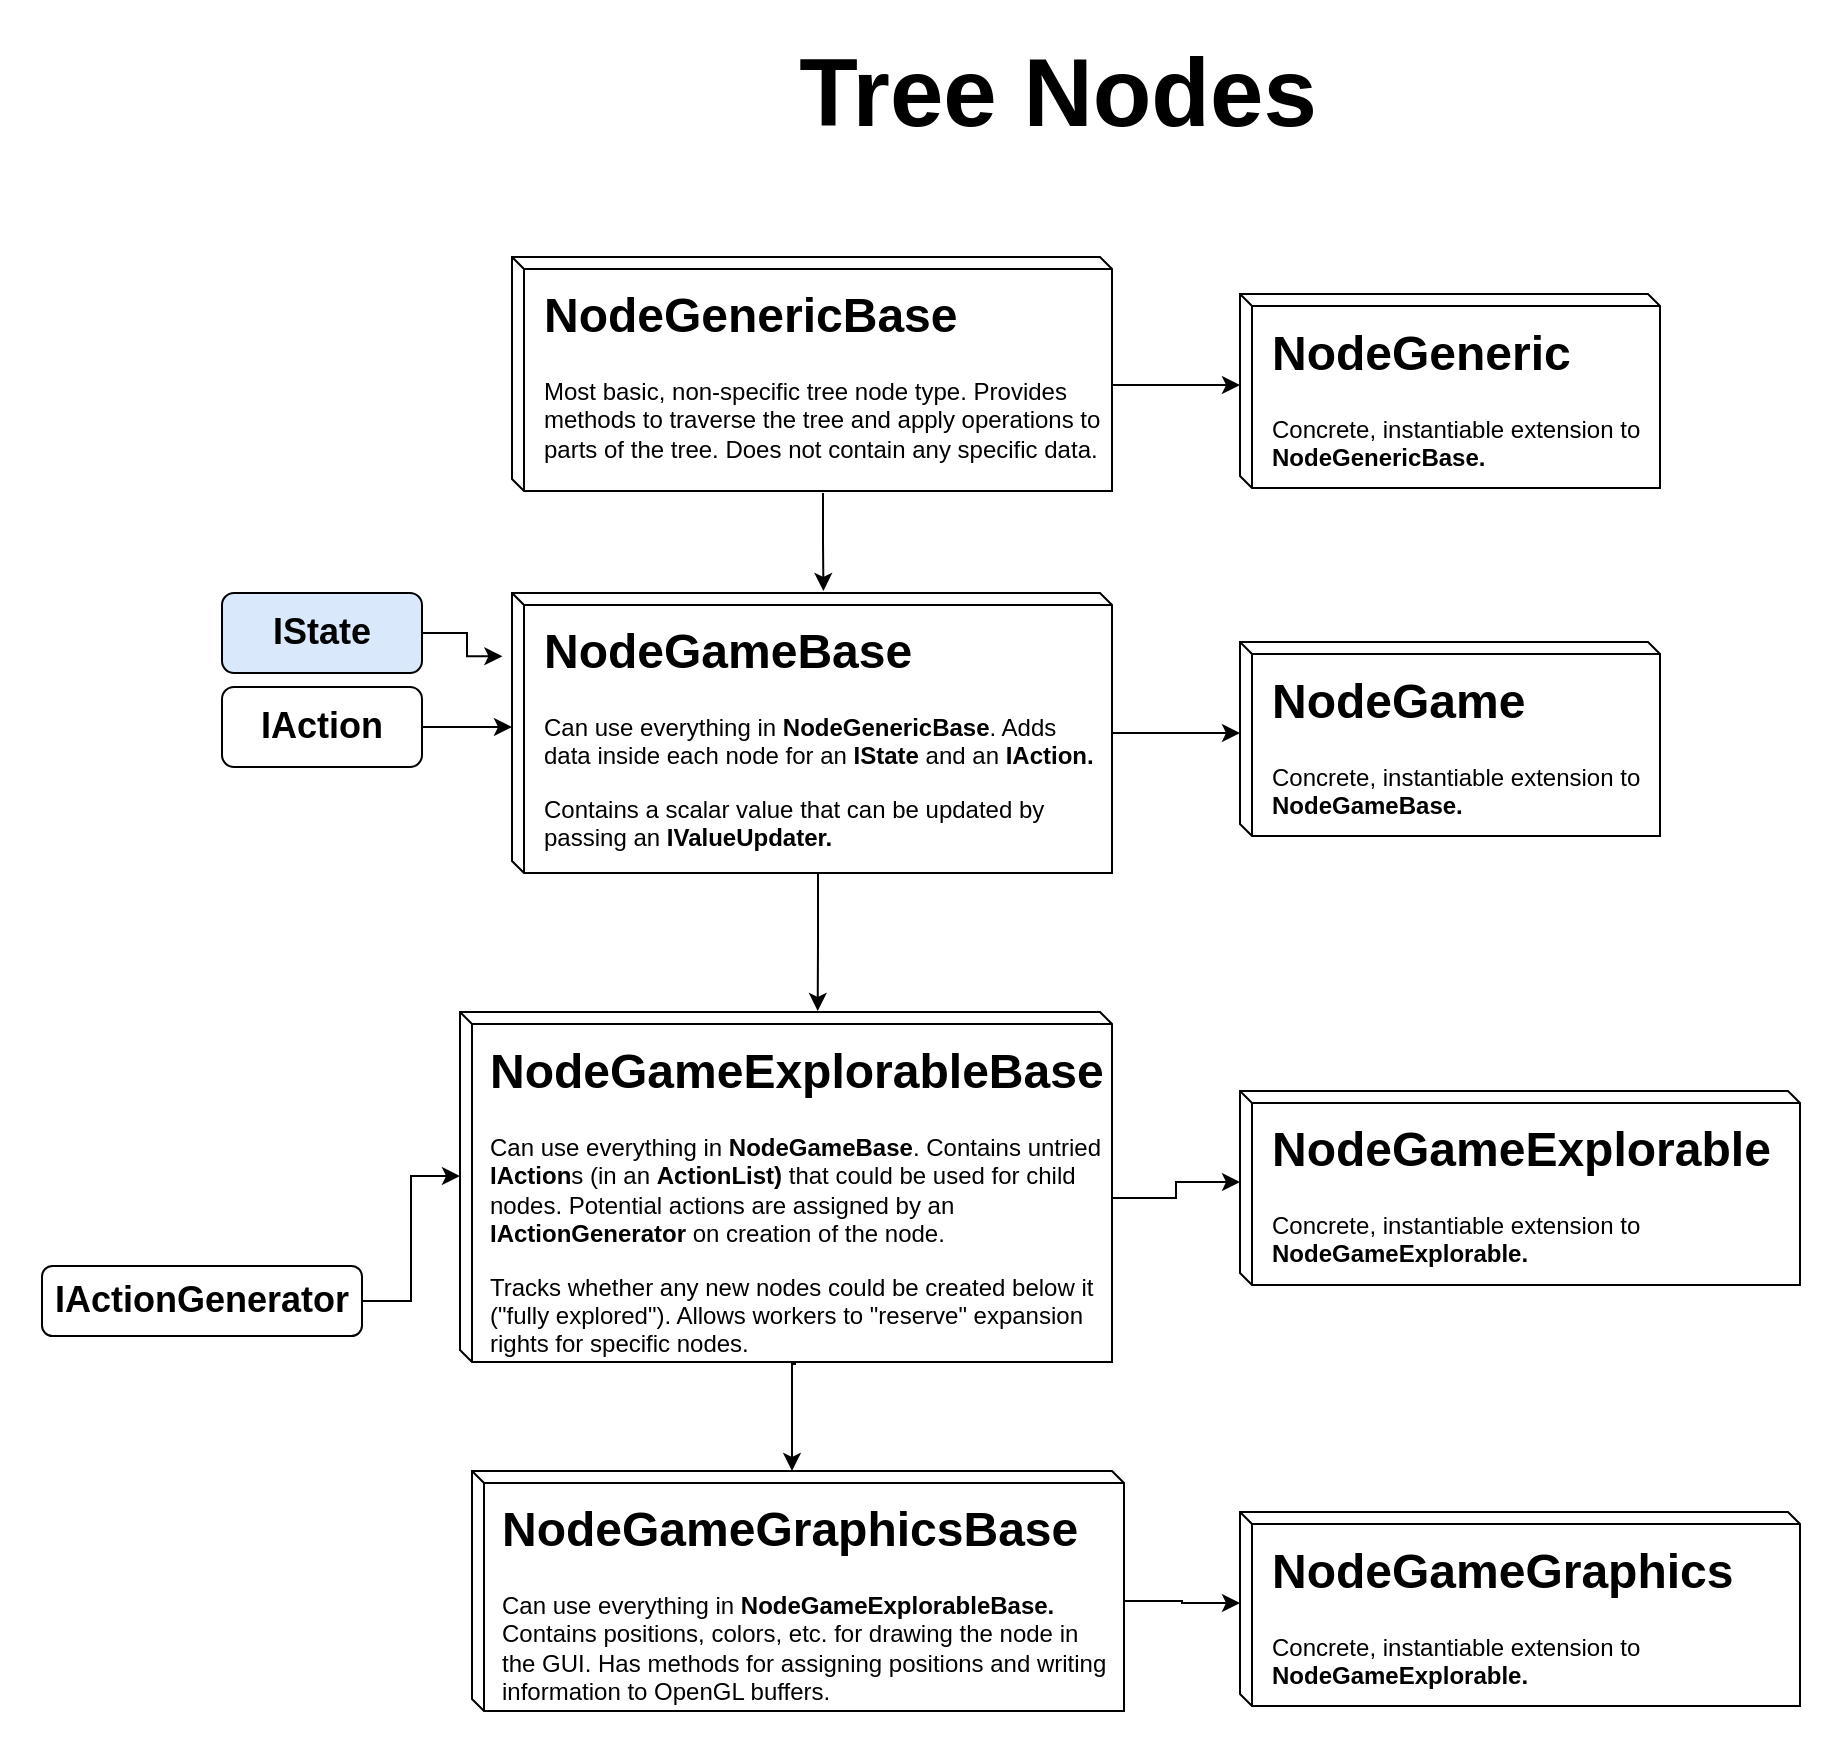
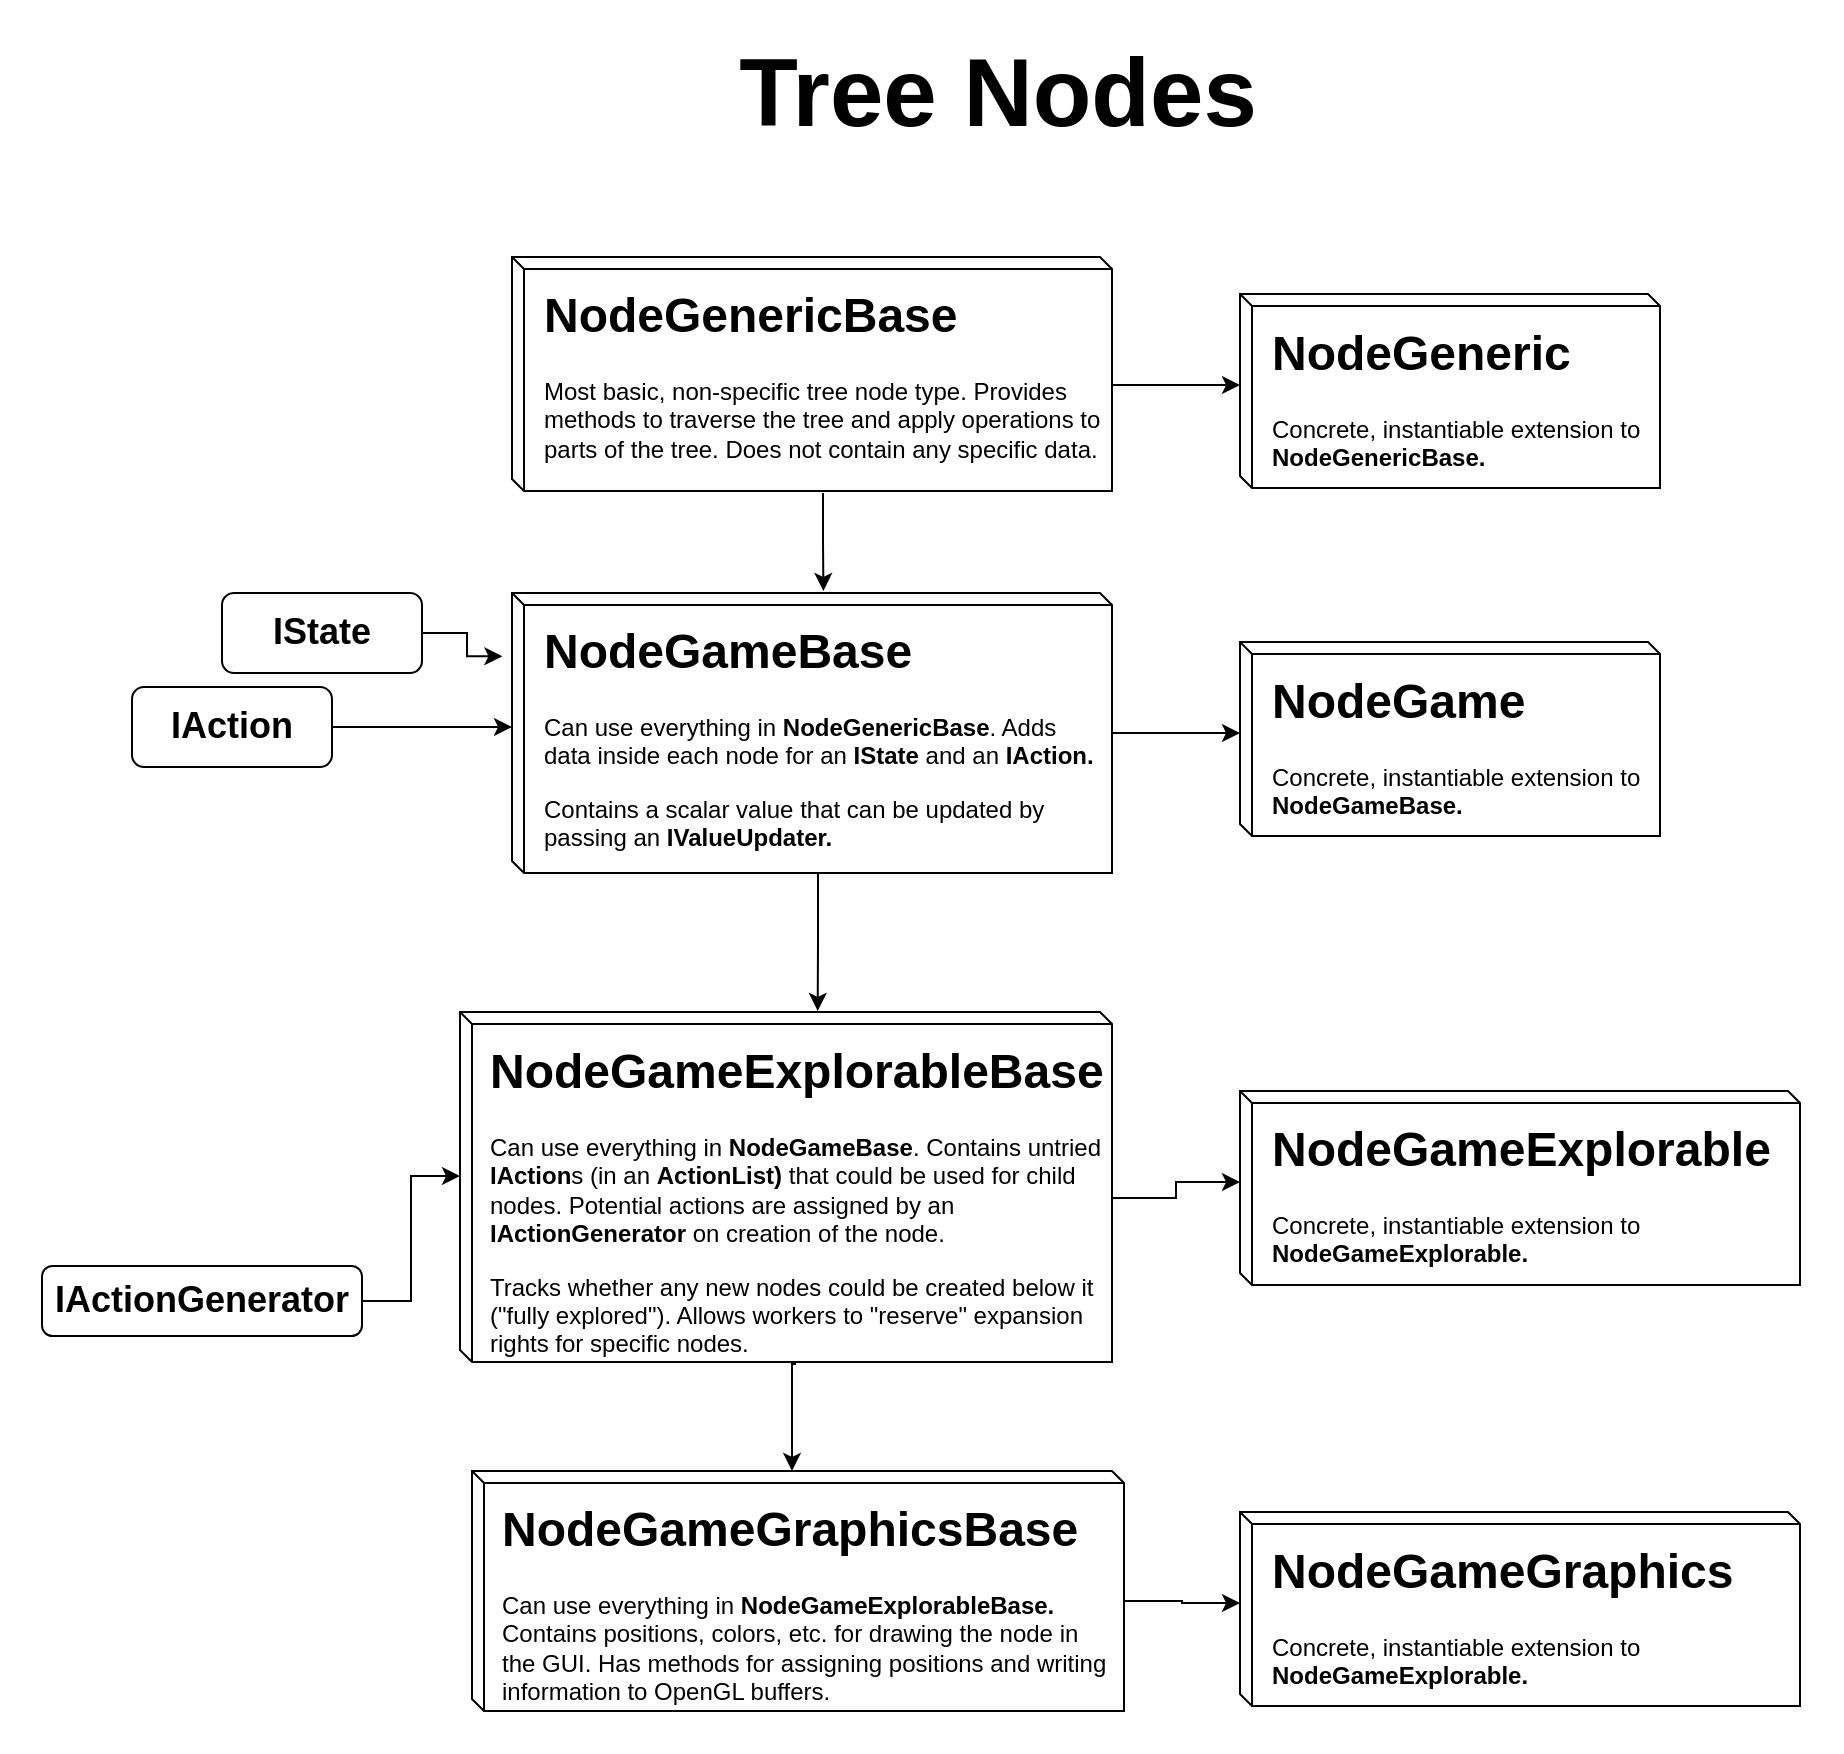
- <mxCell id="25" value="&lt;font style=&quot;font-size: 48px&quot;&gt;&lt;b&gt;Tree Nodes&lt;/b&gt;&lt;/font&gt;" style="text;html=1;strokeColor=none;fillColor=none;align=center;verticalAlign=middle;whiteSpace=wrap;rounded=0;" vertex="1" parent="1"><mxGeometry x="393.5" y="20.5" width="270" height="50" as="geometry" /></mxCell>
+ <mxCell id="25" value="&lt;font style=&quot;font-size: 48px&quot;&gt;&lt;b&gt;Tree Nodes&lt;/b&gt;&lt;/font&gt;" style="text;html=1;strokeColor=none;fillColor=none;align=center;verticalAlign=middle;whiteSpace=wrap;rounded=0;" vertex="1" parent="1"><mxGeometry x="363.5" y="20.5" width="270" height="50" as="geometry" /></mxCell>
- <mxCell id="27" value="&lt;font style=&quot;font-size: 18px&quot;&gt;&lt;b&gt;IState&lt;/b&gt;&lt;/font&gt;" style="rounded=1;whiteSpace=wrap;html=1;fillColor=#dae8fc;" vertex="1" parent="1"><mxGeometry x="110.5" y="296" width="100" height="40" as="geometry" /></mxCell>
+ <mxCell id="27" value="&lt;font style=&quot;font-size: 18px&quot;&gt;&lt;b&gt;IState&lt;/b&gt;&lt;/font&gt;" style="rounded=1;whiteSpace=wrap;html=1;" vertex="1" parent="1"><mxGeometry x="110.5" y="296" width="100" height="40" as="geometry" /></mxCell>
- <mxCell id="29" value="&lt;font style=&quot;font-size: 18px&quot;&gt;&lt;b&gt;IAction&lt;/b&gt;&lt;/font&gt;" style="rounded=1;whiteSpace=wrap;html=1;" vertex="1" parent="1"><mxGeometry x="110.5" y="343" width="100" height="40" as="geometry" /></mxCell>
+ <mxCell id="29" value="&lt;font style=&quot;font-size: 18px&quot;&gt;&lt;b&gt;IAction&lt;/b&gt;&lt;/font&gt;" style="rounded=1;whiteSpace=wrap;html=1;" vertex="1" parent="1"><mxGeometry x="65.5" y="343" width="100" height="40" as="geometry" /></mxCell>
